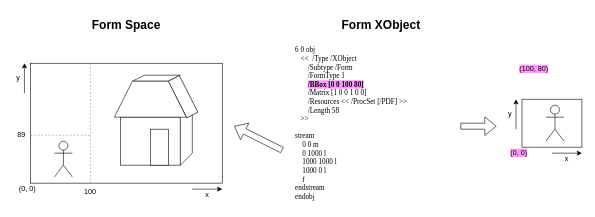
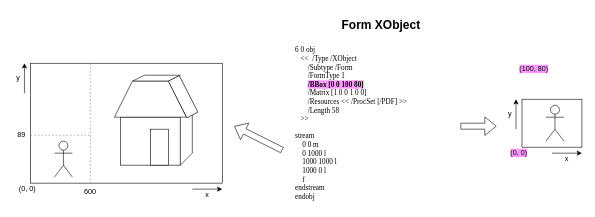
- <mxCell id="29" value="Form Space" style="text;html=1;strokeColor=none;fillColor=none;align=center;verticalAlign=middle;whiteSpace=wrap;rounded=0;fontSize=20;fontStyle=1" vertex="1" parent="1"><mxGeometry x="125" y="20" width="170" height="40" as="geometry" /></mxCell>
- <mxCell id="12" value="100" style="text;html=1;strokeColor=none;fillColor=none;align=center;verticalAlign=middle;whiteSpace=wrap;rounded=0;" vertex="1" parent="1"><mxGeometry x="135" y="305" width="30" height="30" as="geometry" /></mxCell>
+ <mxCell id="12" value="600" style="text;html=1;strokeColor=none;fillColor=none;align=center;verticalAlign=middle;whiteSpace=wrap;rounded=0;" vertex="1" parent="1"><mxGeometry x="135" y="305" width="30" height="30" as="geometry" /></mxCell>
